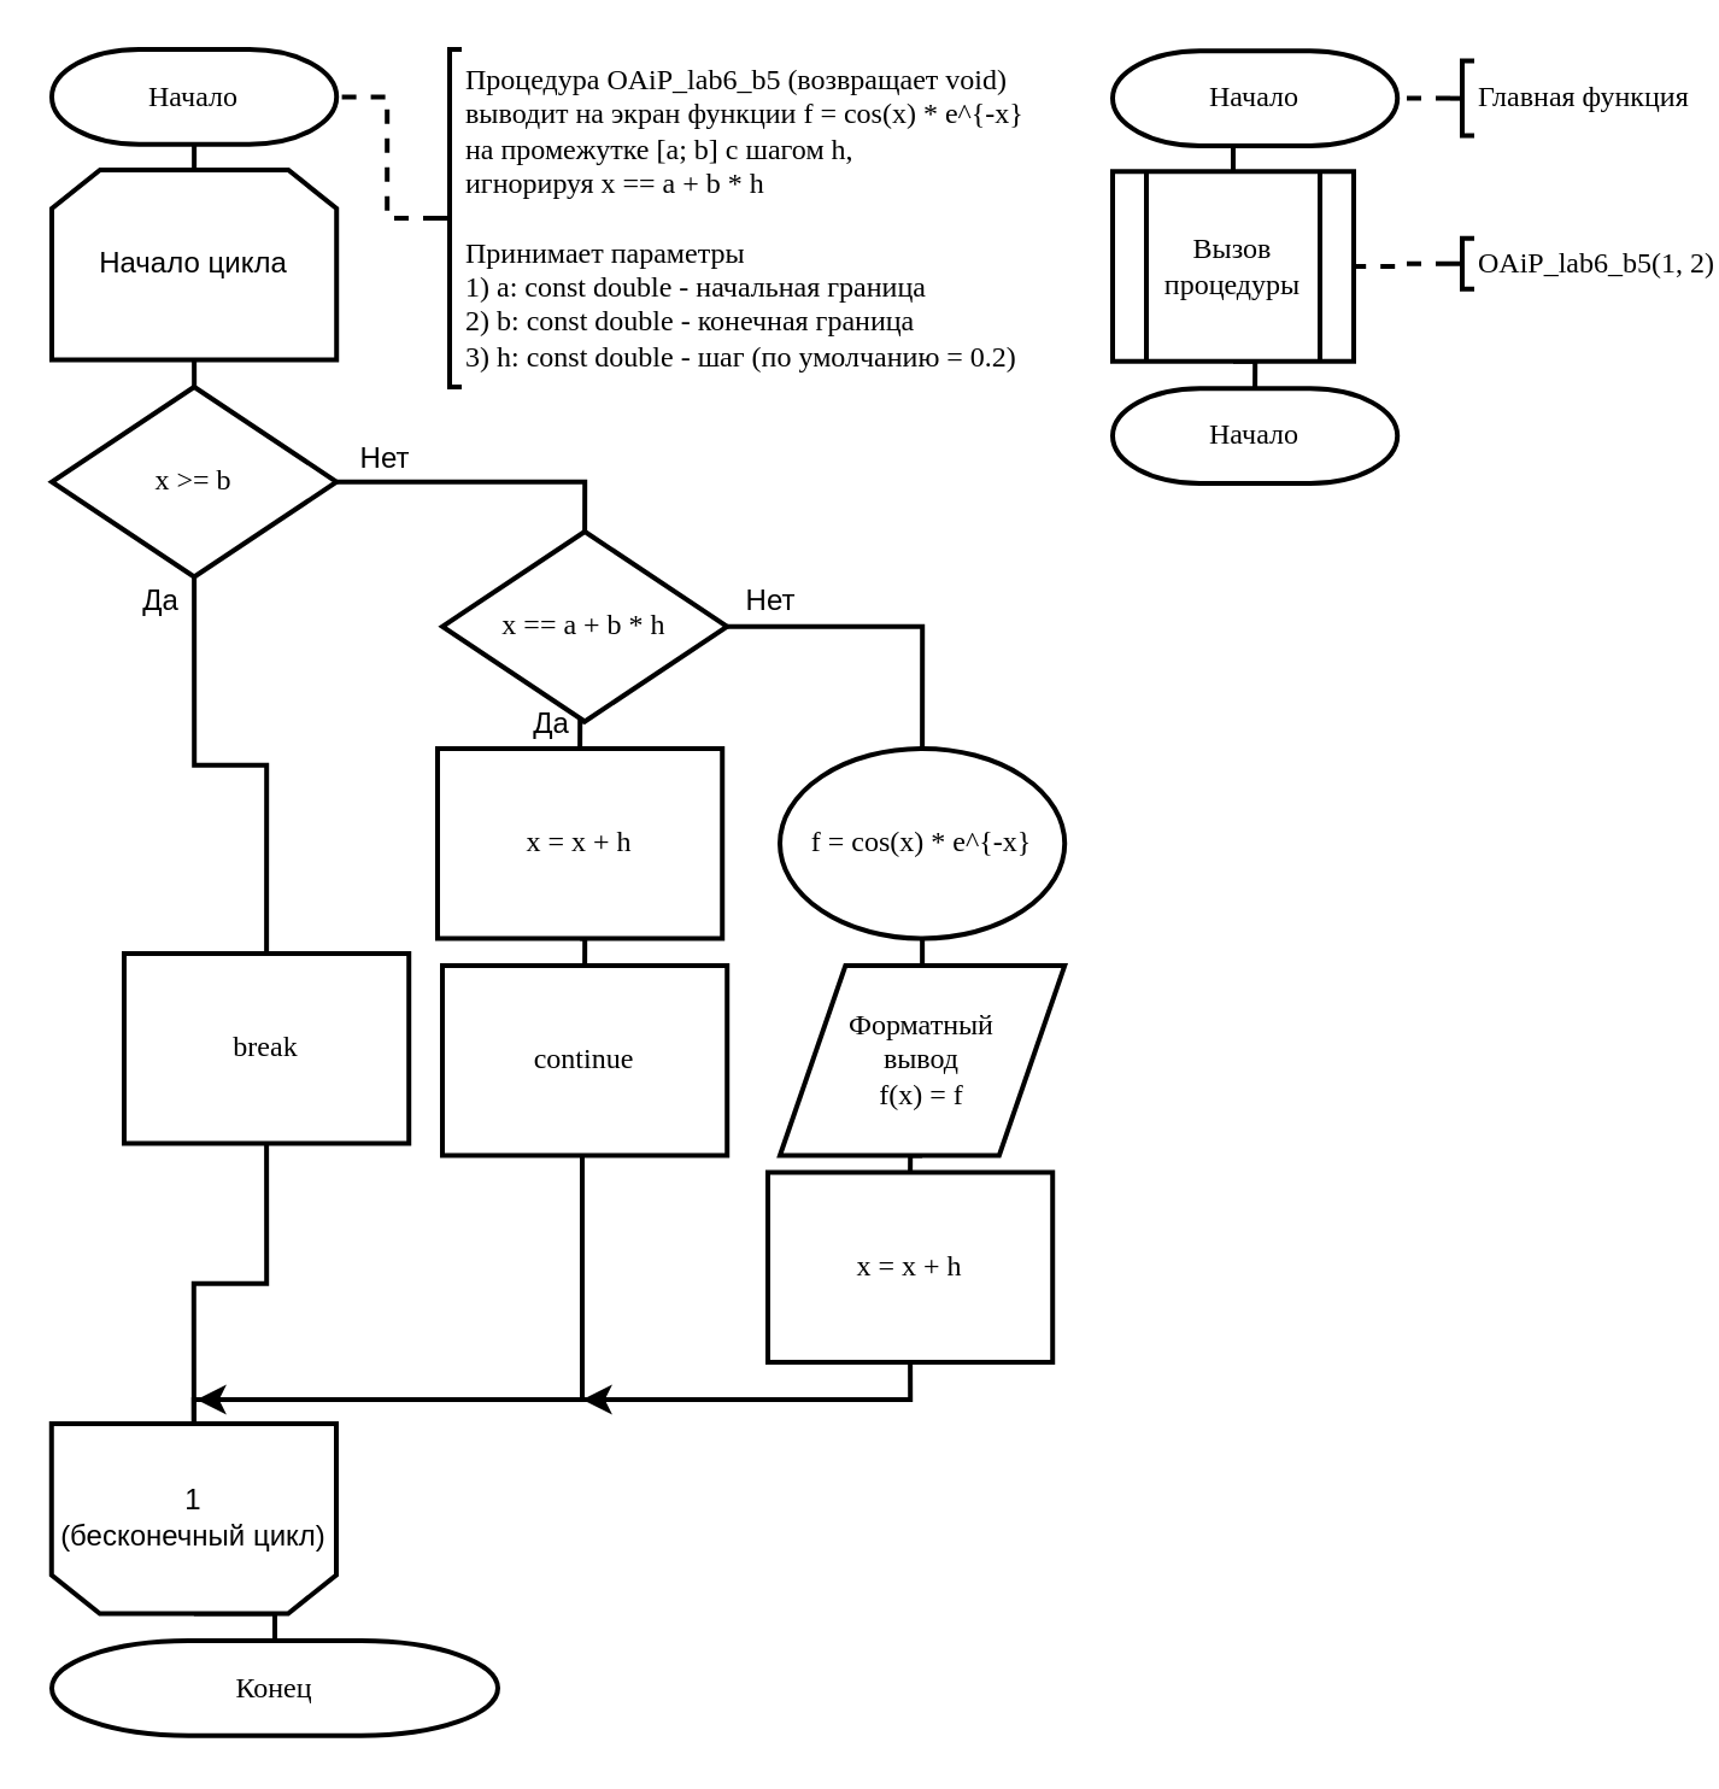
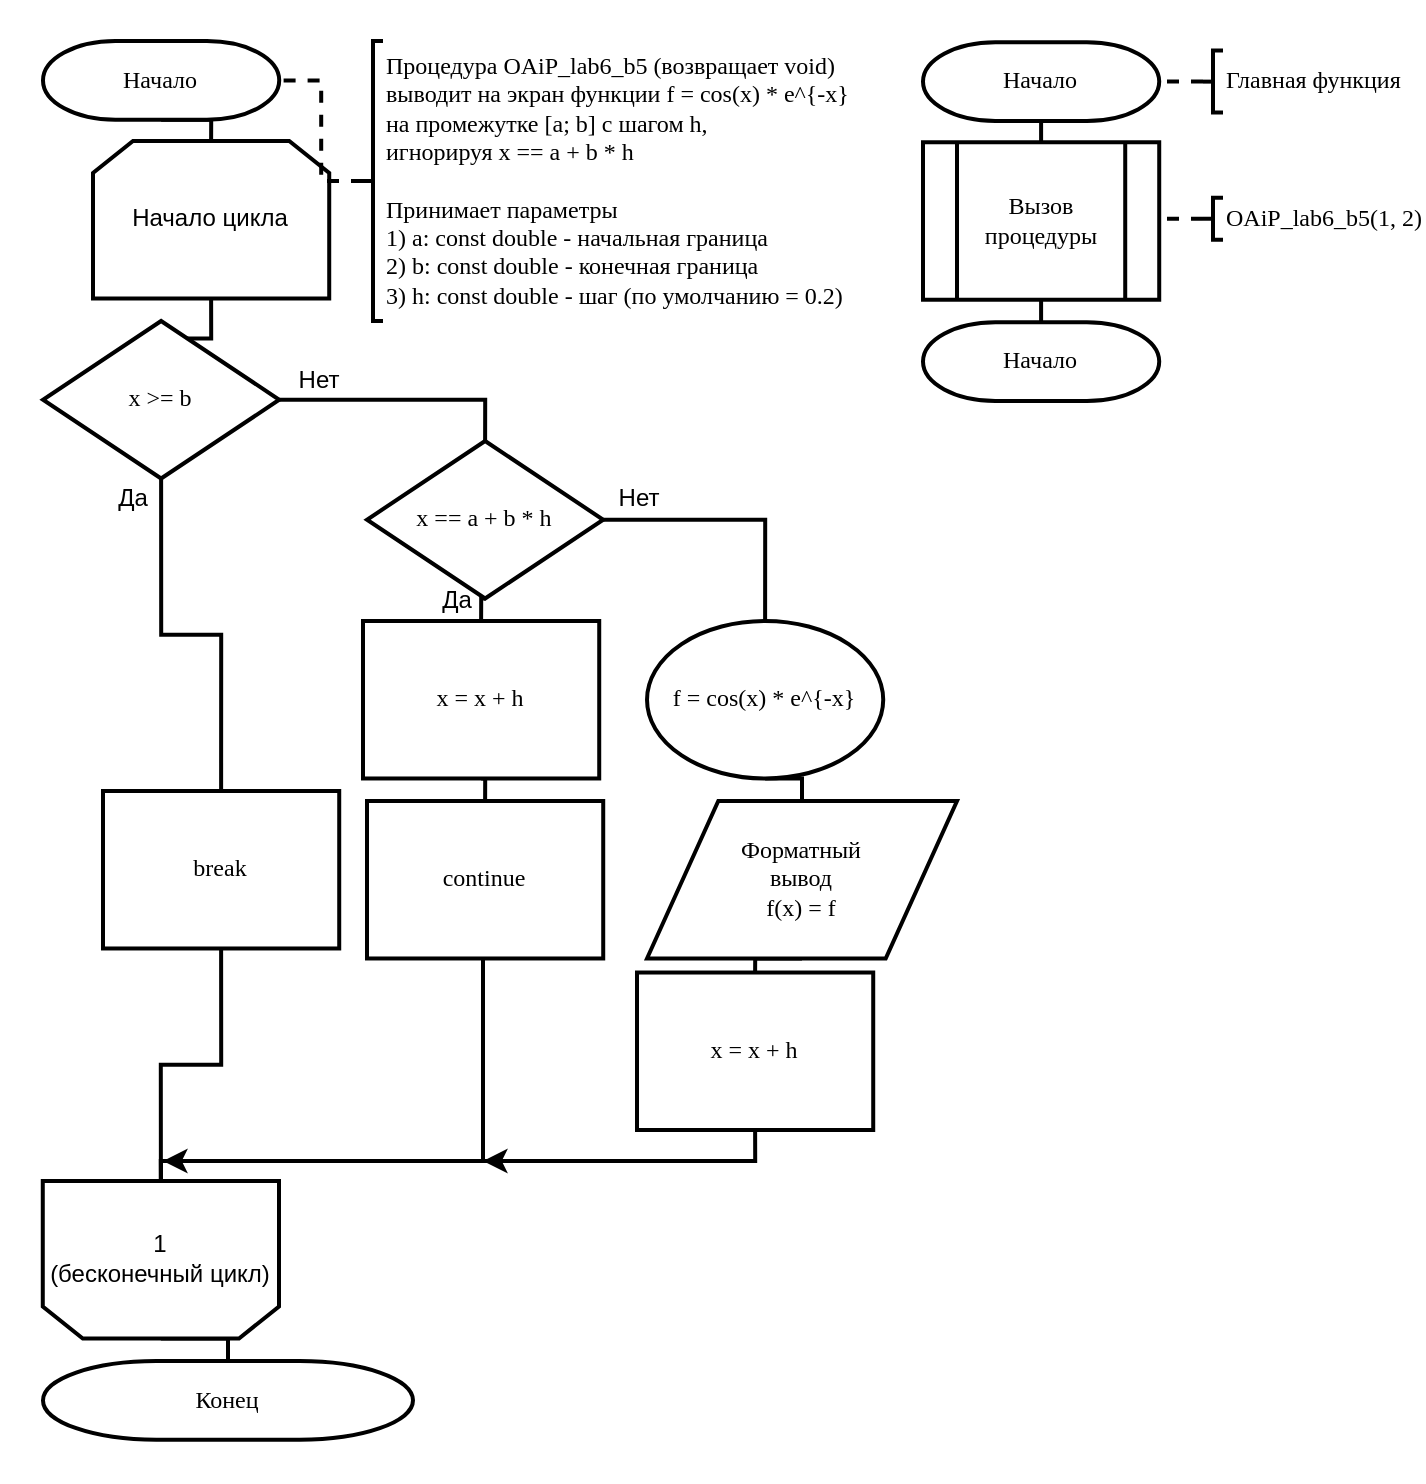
- <mxCell id="5" value="Начало цикла" style="shape=loopLimit;whiteSpace=wrap;html=1;strokeWidth=2;fillColor=default;" vertex="1" parent="1"><mxGeometry x="21" y="70" width="118.11" height="78.74" as="geometry" /></mxCell>
+ <mxCell id="5" value="Начало цикла" style="shape=loopLimit;whiteSpace=wrap;html=1;strokeWidth=2;fillColor=default;" vertex="1" parent="1"><mxGeometry x="46" y="70" width="118.11" height="78.74" as="geometry" /></mxCell>
- <mxCell id="30" value="Вызов&lt;br&gt;процедуры" style="verticalLabelPosition=middle;verticalAlign=middle;html=1;shape=process;whiteSpace=wrap;rounded=0;size=0.14;arcSize=6;fontFamily=Times New Roman;strokeWidth=2;fillColor=default;fontSize=12;labelPosition=center;align=center;strokeColor=default;" vertex="1" parent="1"><mxGeometry x="461" y="70.63" width="100" height="78.74" as="geometry" /></mxCell>
+ <mxCell id="30" value="Вызов&lt;br&gt;процедуры" style="verticalLabelPosition=middle;verticalAlign=middle;html=1;shape=process;whiteSpace=wrap;rounded=0;size=0.14;arcSize=6;fontFamily=Times New Roman;strokeWidth=2;fillColor=default;fontSize=12;labelPosition=center;align=center;strokeColor=default;" vertex="1" parent="1"><mxGeometry x="461" y="70.63" width="118.11" height="78.74" as="geometry" /></mxCell>
- <mxCell id="23" value="Форматный&lt;br&gt;вывод&lt;br&gt;f(x) = f" style="shape=parallelogram;html=1;strokeWidth=2;perimeter=parallelogramPerimeter;whiteSpace=wrap;rounded=0;arcSize=12;size=0.23;fillColor=default;fontFamily=Times New Roman;" vertex="1" parent="1"><mxGeometry x="323" y="400" width="118.11" height="78.74" as="geometry" /></mxCell>
+ <mxCell id="23" value="Форматный&lt;br&gt;вывод&lt;br&gt;f(x) = f" style="shape=parallelogram;html=1;strokeWidth=2;perimeter=parallelogramPerimeter;whiteSpace=wrap;rounded=0;arcSize=12;size=0.23;fillColor=default;fontFamily=Times New Roman;" vertex="1" parent="1"><mxGeometry x="323" y="400" width="155" height="78.74" as="geometry" /></mxCell>
